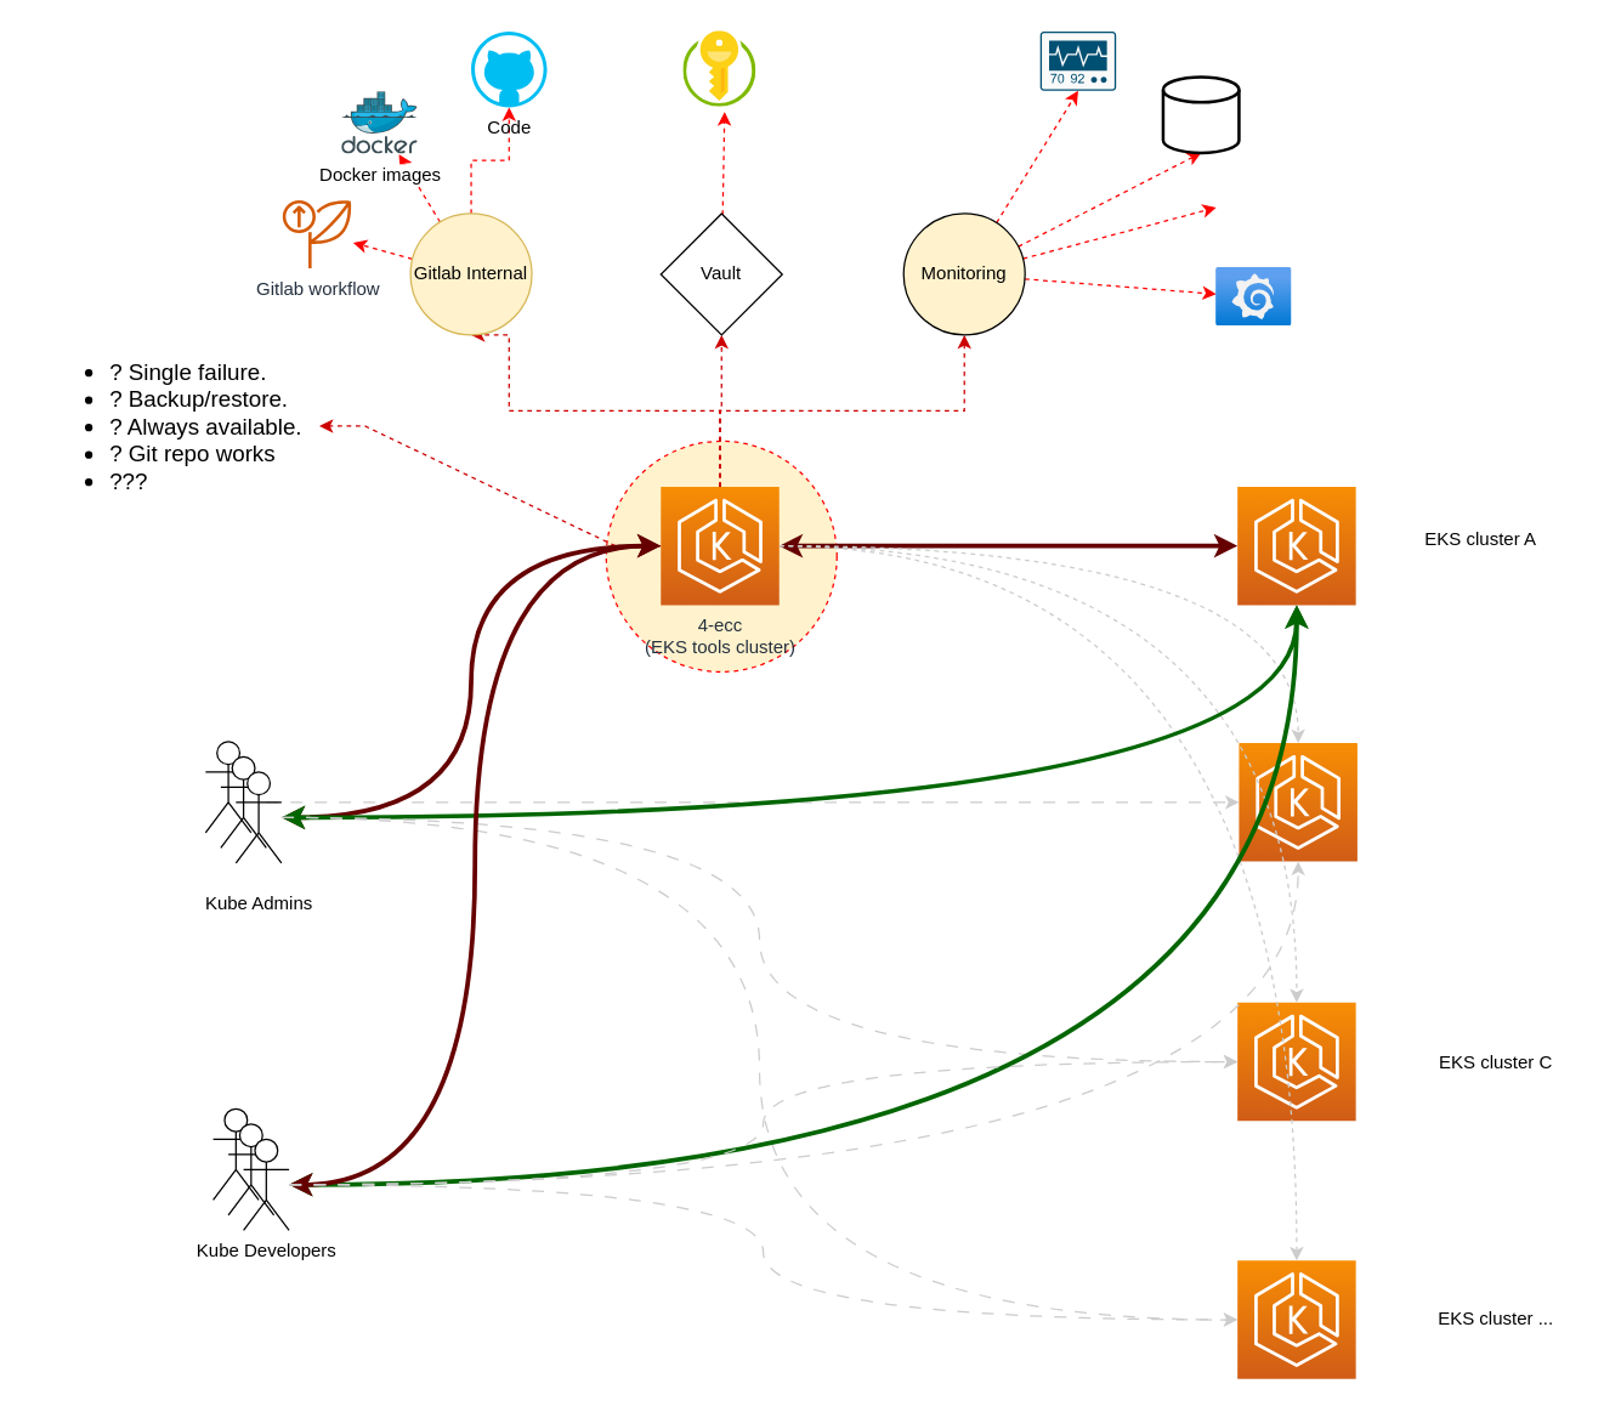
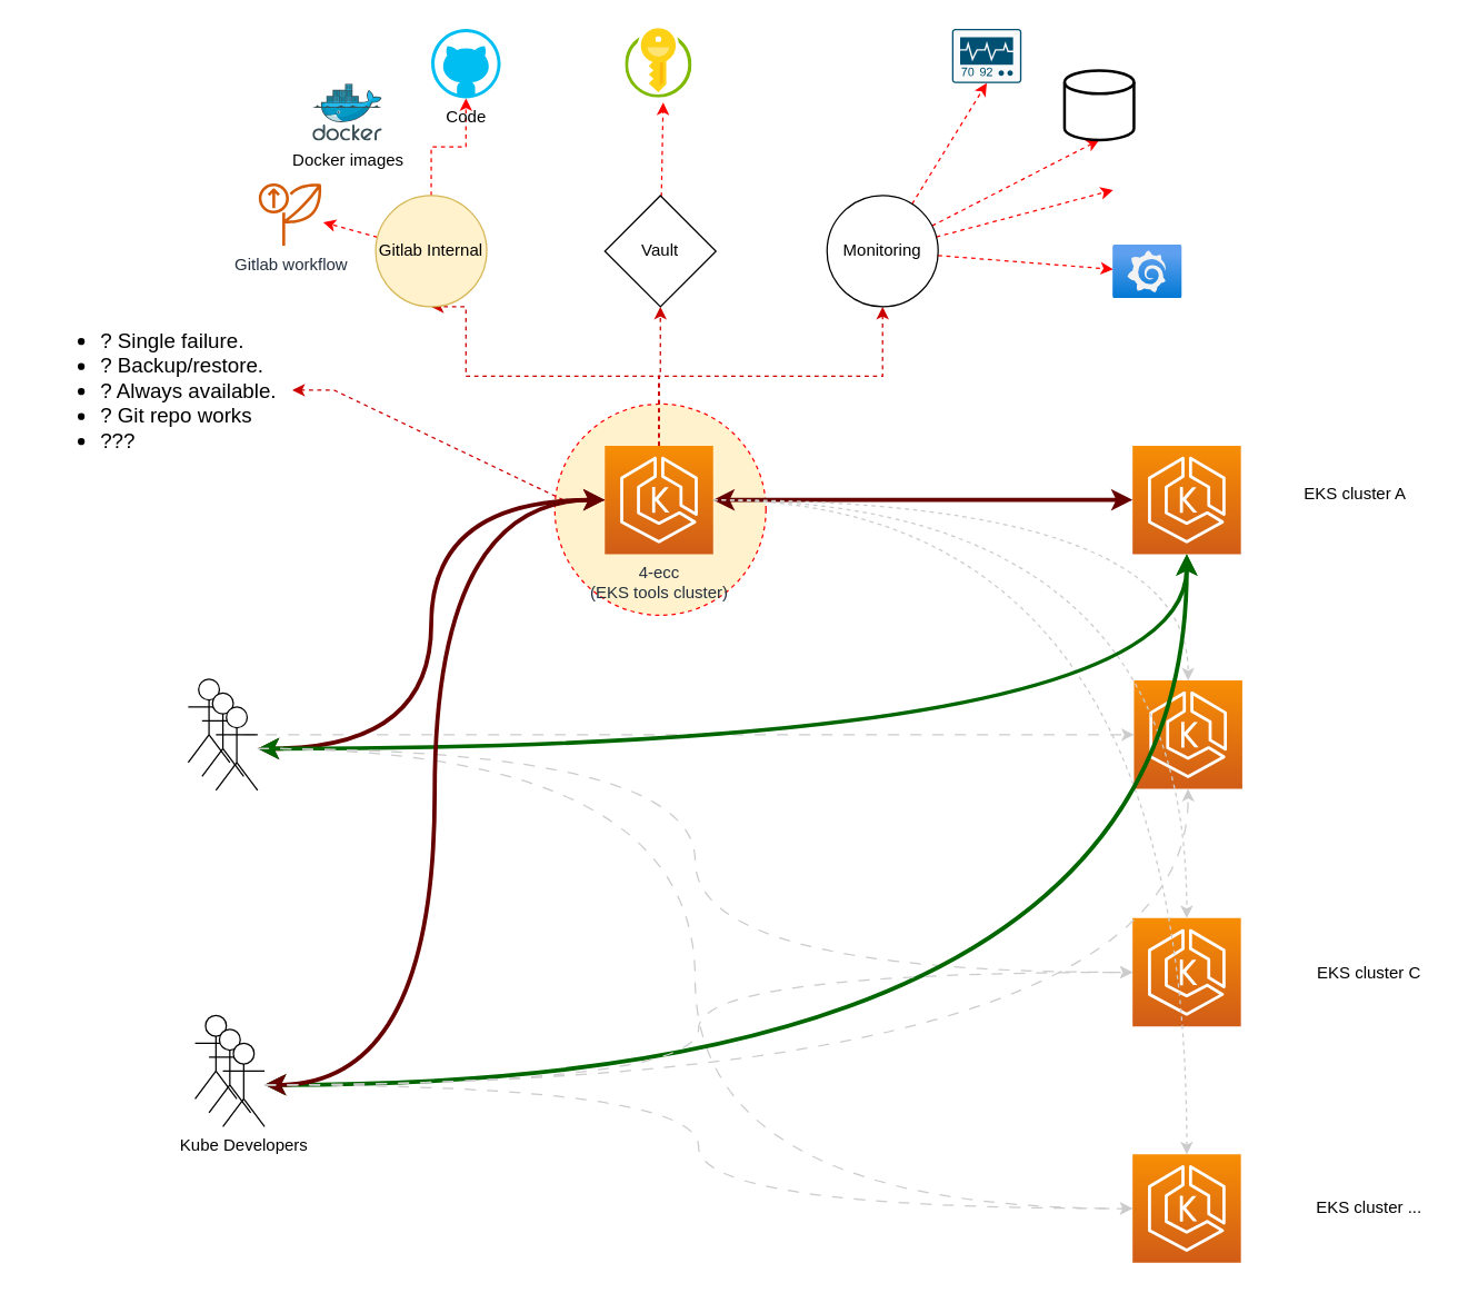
- <mxCell id="37" style="rounded=0;orthogonalLoop=1;jettySize=auto;html=1;dashed=1;strokeColor=#FF0000;" parent="1" source="39" target="49" edge="1"><mxGeometry relative="1" as="geometry" /></mxCell>
- <mxCell id="47" value="Monitoring" style="ellipse;whiteSpace=wrap;html=1;aspect=fixed;fillColor=#fff2cc;" parent="1" vertex="1"><mxGeometry x="595" y="140" width="80" height="80" as="geometry" /></mxCell>
+ <mxCell id="47" value="Monitoring" style="ellipse;whiteSpace=wrap;html=1;aspect=fixed;" parent="1" vertex="1"><mxGeometry x="595" y="140" width="80" height="80" as="geometry" /></mxCell>
- <mxCell id="32" value="Kube Admins" style="text;html=1;align=center;verticalAlign=middle;resizable=0;points=[];autosize=1;strokeColor=none;fillColor=none;" parent="1" vertex="1"><mxGeometry x="125" y="580" width="90" height="30" as="geometry" /></mxCell>
